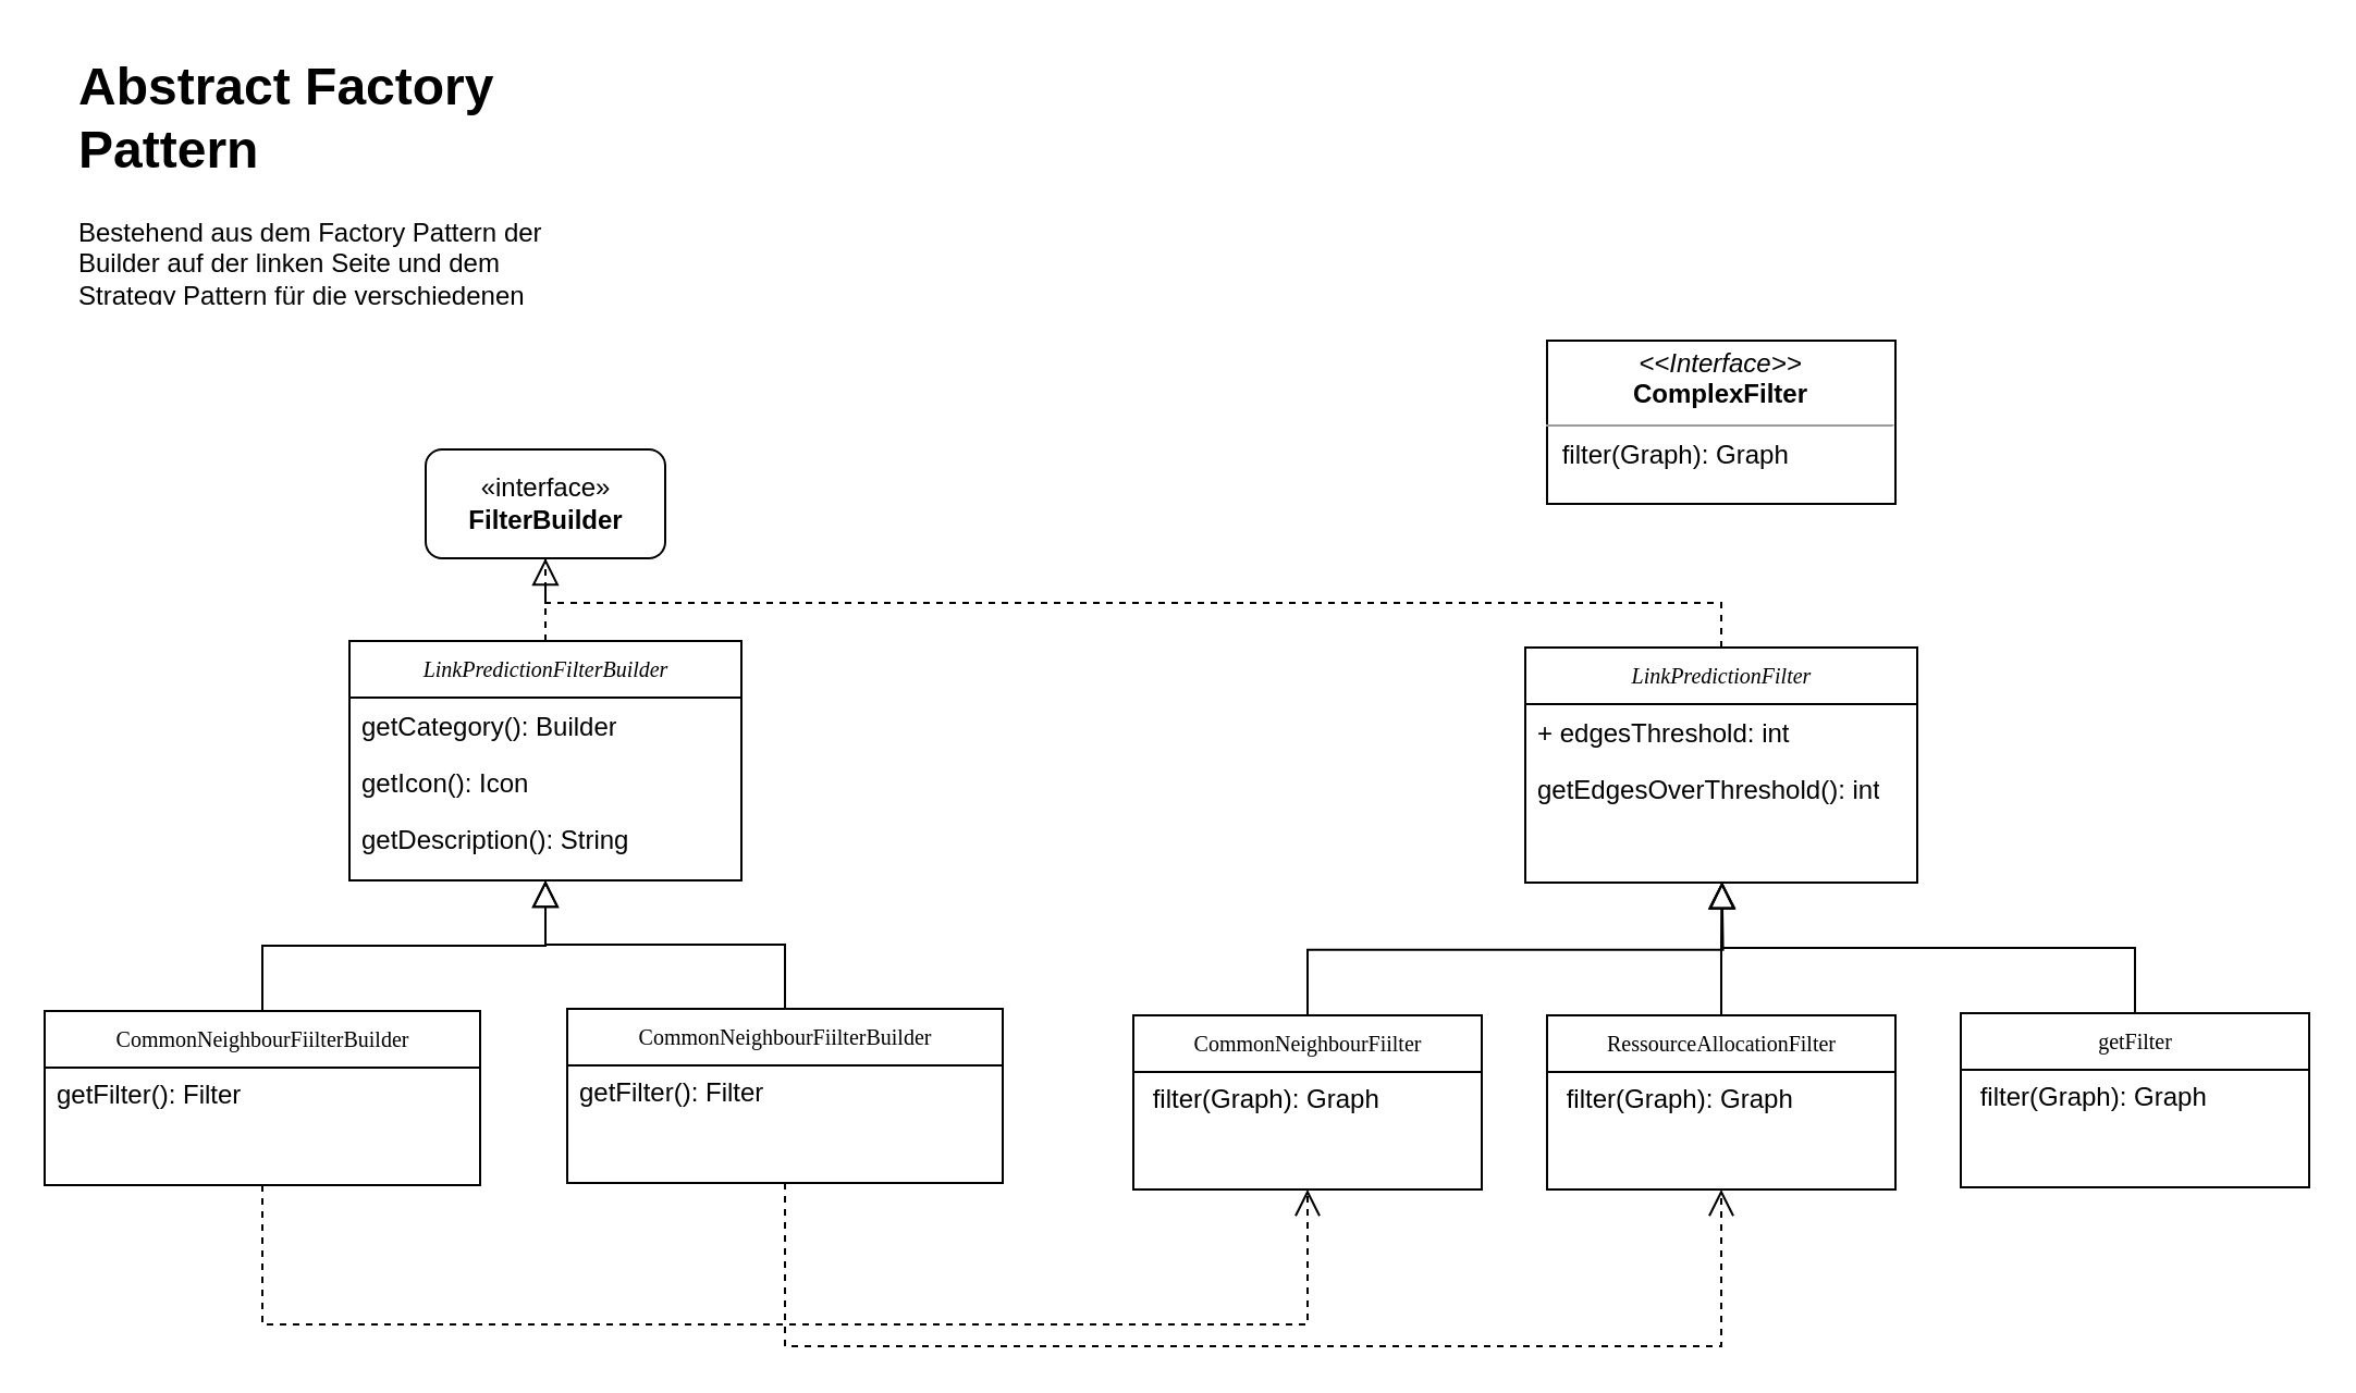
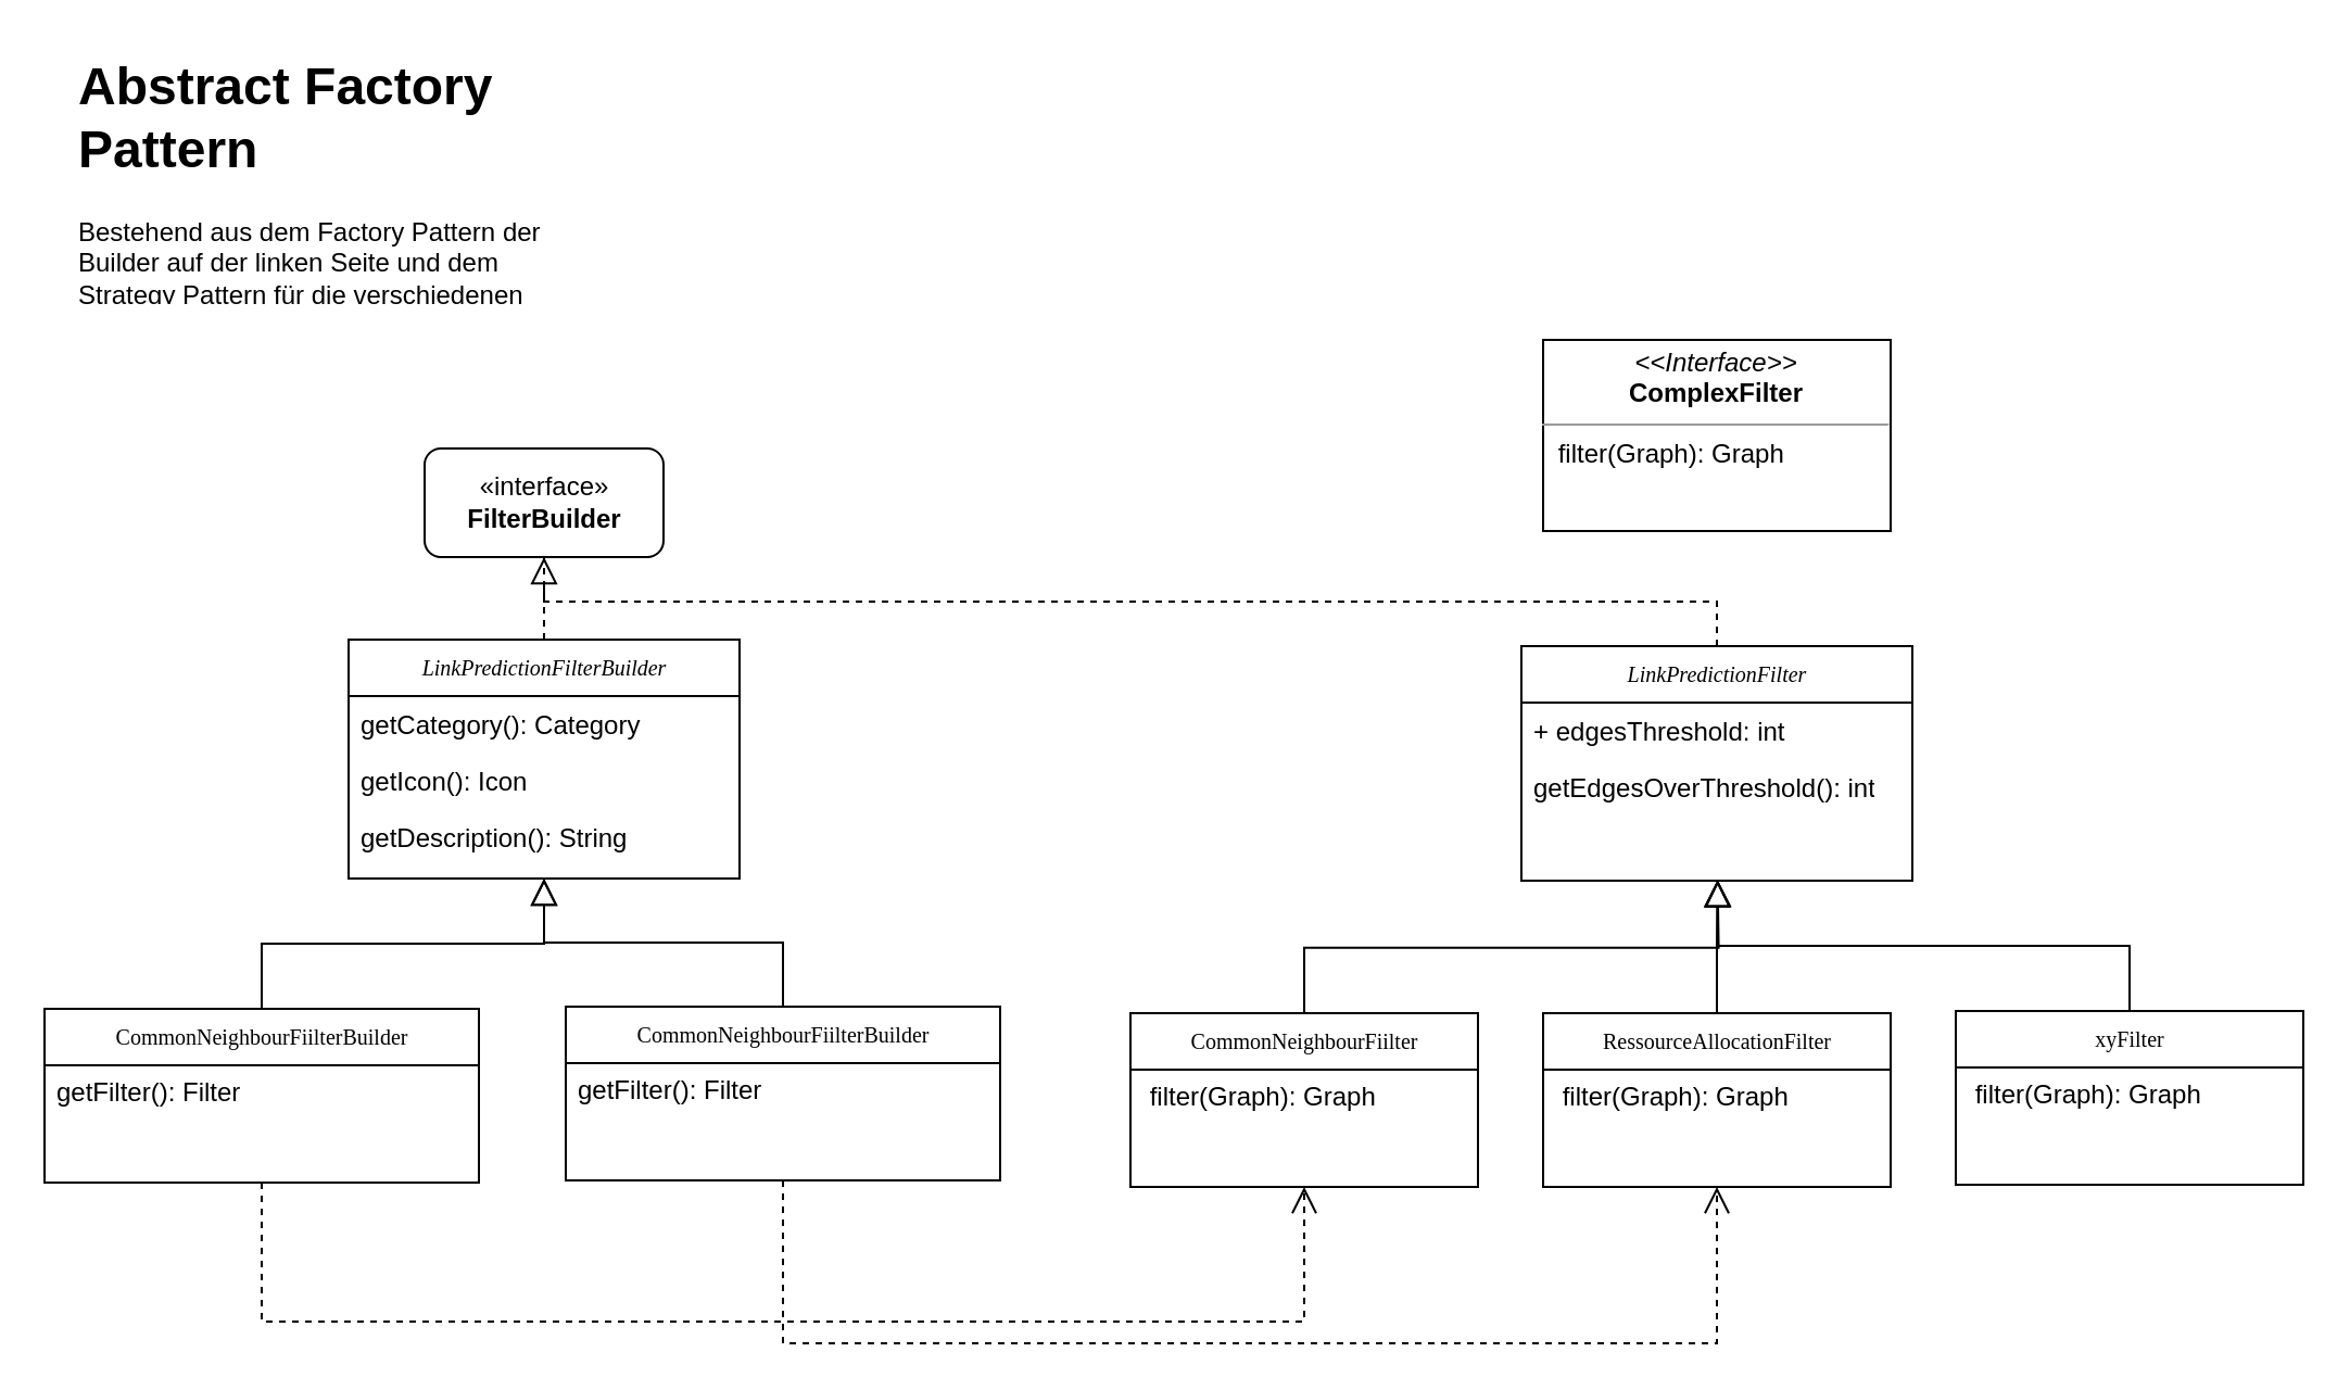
- <mxCell id="2" value="&lt;p style=&quot;margin: 0px ; margin-top: 4px ; text-align: center&quot;&gt;&lt;i&gt;&amp;lt;&amp;lt;Interface&amp;gt;&amp;gt;&lt;/i&gt;&lt;br&gt;&lt;b&gt;ComplexFilter&lt;/b&gt;&lt;/p&gt;&lt;hr size=&quot;1&quot;&gt;&lt;p style=&quot;margin: 0px ; margin-left: 4px&quot;&gt;&lt;/p&gt;&lt;p style=&quot;margin: 0px ; margin-left: 4px&quot;&gt;&amp;nbsp;filter(Graph): Graph&lt;br&gt;&lt;br&gt;&lt;/p&gt;" style="verticalAlign=top;align=left;overflow=fill;fontSize=12;fontFamily=Helvetica;html=1;rounded=0;shadow=0;comic=0;labelBackgroundColor=none;strokeColor=#000000;strokeWidth=1;fillColor=#ffffff;" parent="1" vertex="1"><mxGeometry x="710" y="156" width="160" height="75" as="geometry" /></mxCell>
+ <mxCell id="2" value="&lt;p style=&quot;margin: 0px ; margin-top: 4px ; text-align: center&quot;&gt;&lt;i&gt;&amp;lt;&amp;lt;Interface&amp;gt;&amp;gt;&lt;/i&gt;&lt;br&gt;&lt;b&gt;ComplexFilter&lt;/b&gt;&lt;/p&gt;&lt;hr size=&quot;1&quot;&gt;&lt;p style=&quot;margin: 0px ; margin-left: 4px&quot;&gt;&lt;/p&gt;&lt;p style=&quot;margin: 0px ; margin-left: 4px&quot;&gt;&amp;nbsp;filter(Graph): Graph&lt;br&gt;&lt;br&gt;&lt;/p&gt;" style="verticalAlign=top;align=left;overflow=fill;fontSize=12;fontFamily=Helvetica;html=1;rounded=0;shadow=0;comic=0;labelBackgroundColor=none;strokeColor=#000000;strokeWidth=1;fillColor=#ffffff;" parent="1" vertex="1"><mxGeometry x="710" y="156" width="160" height="88" as="geometry" /></mxCell>
- <mxCell id="19" value="getCategory(): Builder" style="text;html=1;strokeColor=none;fillColor=none;align=left;verticalAlign=top;spacingLeft=4;spacingRight=4;whiteSpace=wrap;overflow=hidden;rotatable=0;points=[[0,0.5],[1,0.5]];portConstraint=eastwest;" vertex="1" parent="18"><mxGeometry y="26" width="180" height="26" as="geometry" /></mxCell>
+ <mxCell id="19" value="getCategory(): Category" style="text;html=1;strokeColor=none;fillColor=none;align=left;verticalAlign=top;spacingLeft=4;spacingRight=4;whiteSpace=wrap;overflow=hidden;rotatable=0;points=[[0,0.5],[1,0.5]];portConstraint=eastwest;" vertex="1" parent="18"><mxGeometry y="26" width="180" height="26" as="geometry" /></mxCell>
- <mxCell id="11" value="&lt;span&gt;getFilter&lt;/span&gt;" style="swimlane;html=1;fontStyle=0;childLayout=stackLayout;horizontal=1;startSize=26;fillColor=none;horizontalStack=0;resizeParent=1;resizeLast=0;collapsible=1;marginBottom=0;swimlaneFillColor=#ffffff;rounded=0;shadow=0;comic=0;labelBackgroundColor=none;strokeColor=#000000;strokeWidth=1;fontFamily=Verdana;fontSize=10;fontColor=#000000;align=center;verticalAlign=middle;" vertex="1" parent="1"><mxGeometry x="900" y="465" width="160" height="80" as="geometry" /></mxCell>
+ <mxCell id="11" value="&lt;span&gt;xyFilter&lt;/span&gt;" style="swimlane;html=1;fontStyle=0;childLayout=stackLayout;horizontal=1;startSize=26;fillColor=none;horizontalStack=0;resizeParent=1;resizeLast=0;collapsible=1;marginBottom=0;swimlaneFillColor=#ffffff;rounded=0;shadow=0;comic=0;labelBackgroundColor=none;strokeColor=#000000;strokeWidth=1;fontFamily=Verdana;fontSize=10;fontColor=#000000;align=center;verticalAlign=middle;" vertex="1" parent="1"><mxGeometry x="900" y="465" width="160" height="80" as="geometry" /></mxCell>
